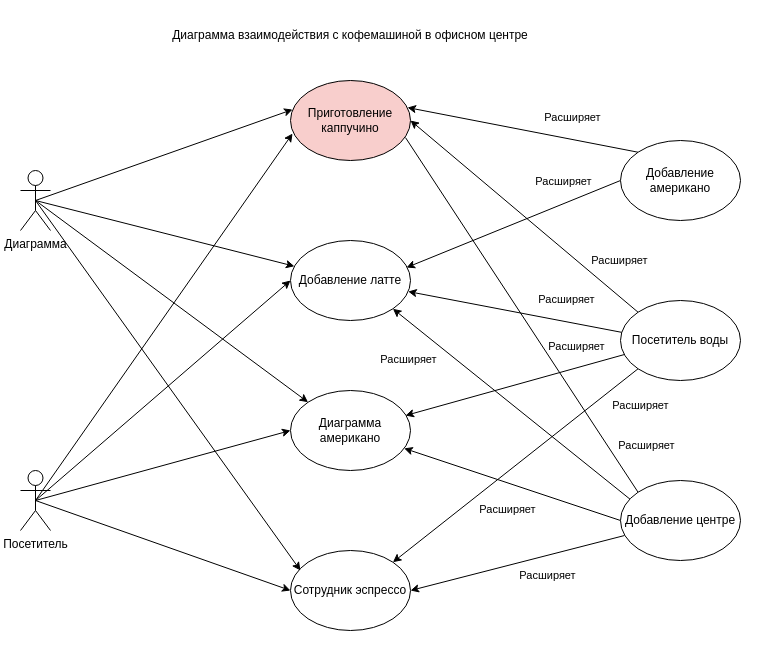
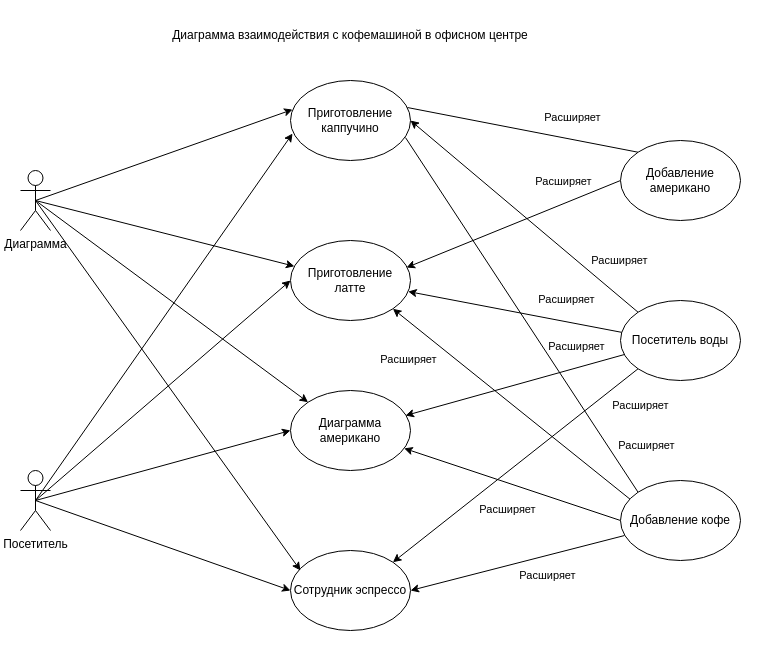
- <mxCell id="17" style="edgeStyle=none;rounded=0;orthogonalLoop=1;jettySize=auto;html=1;exitX=0;exitY=0;exitDx=0;exitDy=0;entryX=0.975;entryY=0.338;entryDx=0;entryDy=0;entryPerimeter=0;" edge="1" parent="1" source="21" target="10"><mxGeometry relative="1" as="geometry" /></mxCell>
+ <mxCell id="17" style="edgeStyle=none;rounded=0;orthogonalLoop=1;jettySize=auto;html=1;exitX=0;exitY=0;exitDx=0;exitDy=0;entryX=0.975;entryY=0.338;entryDx=0;entryDy=0;entryPerimeter=0;endArrow=none;" edge="1" parent="1" source="21" target="10"><mxGeometry relative="1" as="geometry" /></mxCell>
- <mxCell id="10" value="Приготовление каппучино" style="ellipse;whiteSpace=wrap;html=1;fillColor=#f8cecc;" vertex="1" parent="1"><mxGeometry x="290" y="80" width="120" height="80" as="geometry" /></mxCell>
+ <mxCell id="10" value="Приготовление каппучино" style="ellipse;whiteSpace=wrap;html=1;" vertex="1" parent="1"><mxGeometry x="290" y="80" width="120" height="80" as="geometry" /></mxCell>
- <mxCell id="9" value="Добавление латте" style="ellipse;whiteSpace=wrap;html=1;" vertex="1" parent="1"><mxGeometry x="290" y="240" width="120" height="80" as="geometry" /></mxCell>
+ <mxCell id="9" value="Приготовление латте" style="ellipse;whiteSpace=wrap;html=1;" vertex="1" parent="1"><mxGeometry x="290" y="240" width="120" height="80" as="geometry" /></mxCell>
- <mxCell id="30" value="Добавление центре" style="ellipse;whiteSpace=wrap;html=1;" vertex="1" parent="1"><mxGeometry x="620" y="480" width="120" height="80" as="geometry" /></mxCell>
+ <mxCell id="30" value="Добавление кофе" style="ellipse;whiteSpace=wrap;html=1;" vertex="1" parent="1"><mxGeometry x="620" y="480" width="120" height="80" as="geometry" /></mxCell>
